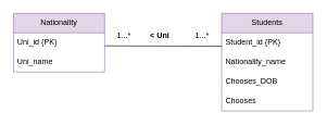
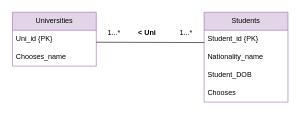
- <mxCell id="2" value="Nationality" style="swimlane;fontStyle=0;childLayout=stackLayout;horizontal=1;startSize=30;horizontalStack=0;resizeParent=1;resizeParentMax=0;resizeLast=0;collapsible=1;marginBottom=0;whiteSpace=wrap;html=1;fillColor=#e1d5e7;strokeColor=#9673a6;" parent="1" vertex="1"><mxGeometry x="20" y="20" width="140" height="90" as="geometry" /></mxCell>
+ <mxCell id="2" value="Universities" style="swimlane;fontStyle=0;childLayout=stackLayout;horizontal=1;startSize=30;horizontalStack=0;resizeParent=1;resizeParentMax=0;resizeLast=0;collapsible=1;marginBottom=0;whiteSpace=wrap;html=1;fillColor=#e1d5e7;strokeColor=#9673a6;" parent="1" vertex="1"><mxGeometry x="20" y="20" width="140" height="90" as="geometry" /></mxCell>
- <mxCell id="4" value="Uni_name" style="text;strokeColor=none;fillColor=none;align=left;verticalAlign=middle;spacingLeft=4;spacingRight=4;overflow=hidden;points=[[0,0.5],[1,0.5]];portConstraint=eastwest;rotatable=0;whiteSpace=wrap;html=1;" vertex="1" parent="2"><mxGeometry y="60" width="140" height="30" as="geometry" /></mxCell>
+ <mxCell id="4" value="Chooses_name" style="text;strokeColor=none;fillColor=none;align=left;verticalAlign=middle;spacingLeft=4;spacingRight=4;overflow=hidden;points=[[0,0.5],[1,0.5]];portConstraint=eastwest;rotatable=0;whiteSpace=wrap;html=1;" vertex="1" parent="2"><mxGeometry y="60" width="140" height="30" as="geometry" /></mxCell>
- <mxCell id="8" value="Chooses_DOB" style="text;strokeColor=none;fillColor=none;align=left;verticalAlign=middle;spacingLeft=4;spacingRight=4;overflow=hidden;points=[[0,0.5],[1,0.5]];portConstraint=eastwest;rotatable=0;whiteSpace=wrap;html=1;" vertex="1" parent="5"><mxGeometry y="90" width="140" height="30" as="geometry" /></mxCell>
+ <mxCell id="8" value="Student_DOB" style="text;strokeColor=none;fillColor=none;align=left;verticalAlign=middle;spacingLeft=4;spacingRight=4;overflow=hidden;points=[[0,0.5],[1,0.5]];portConstraint=eastwest;rotatable=0;whiteSpace=wrap;html=1;" vertex="1" parent="5"><mxGeometry y="90" width="140" height="30" as="geometry" /></mxCell>
